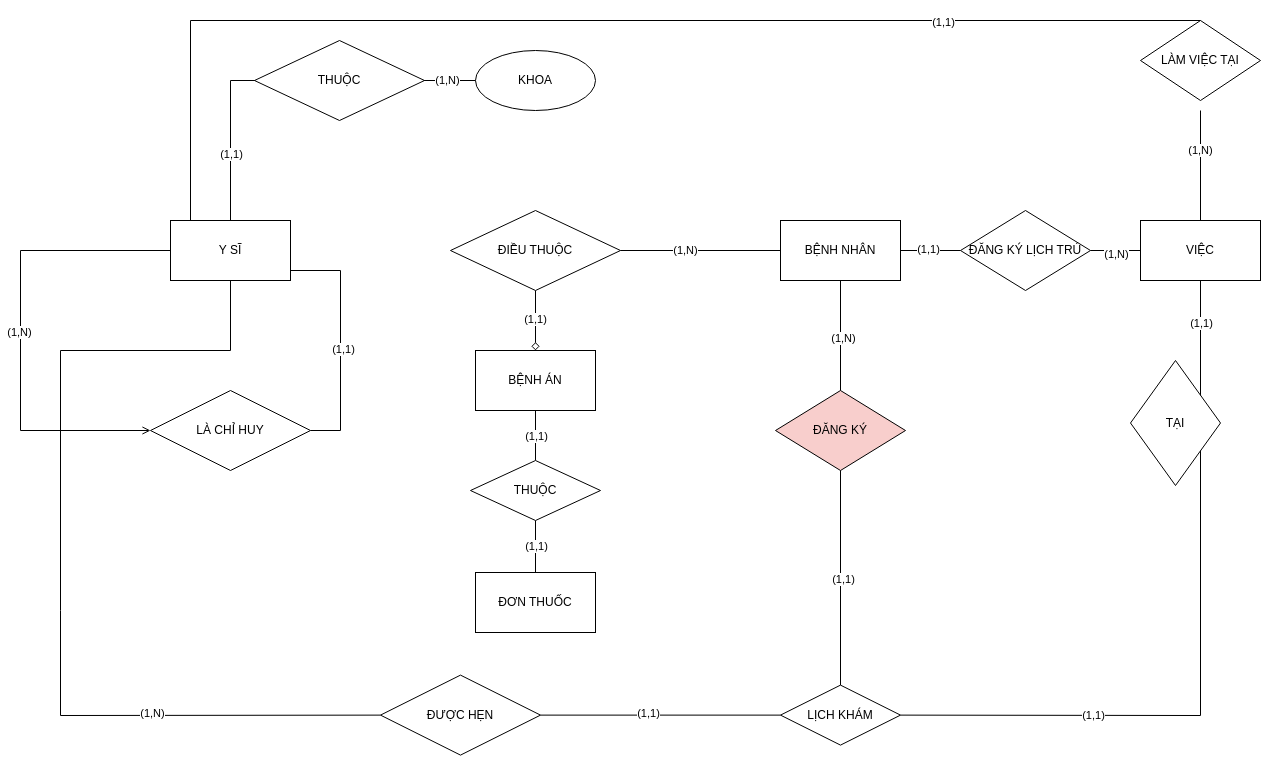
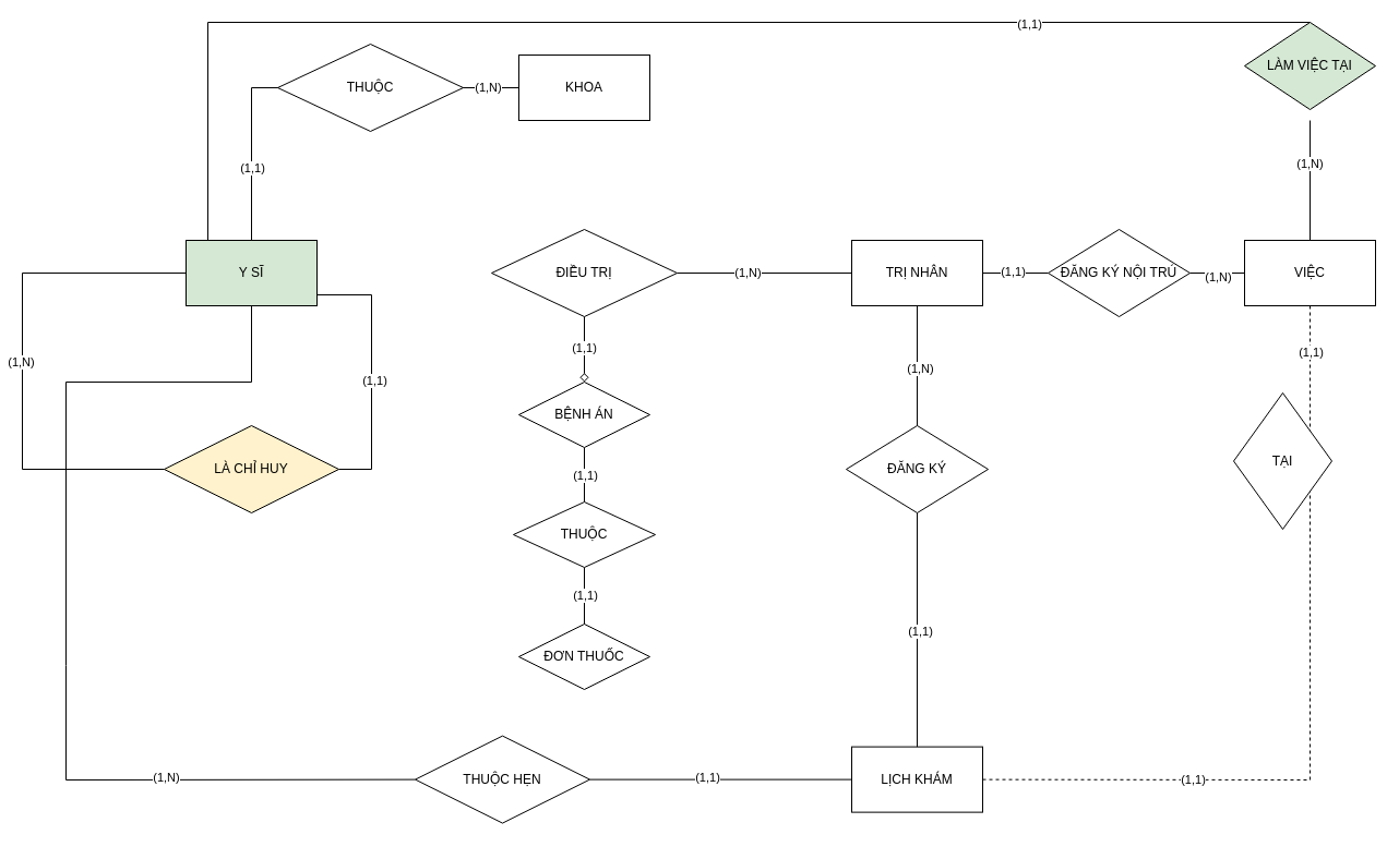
- <mxCell id="28" value="LÀM VIỆC TẠI" style="rhombus;whiteSpace=wrap;html=1;" parent="1" vertex="1"><mxGeometry x="1140" y="20" width="120" height="80" as="geometry" /></mxCell>
+ <mxCell id="28" value="LÀM VIỆC TẠI" style="rhombus;whiteSpace=wrap;html=1;fillColor=#d5e8d4;" parent="1" vertex="1"><mxGeometry x="1140" y="20" width="120" height="80" as="geometry" /></mxCell>
- <mxCell id="6" value="KHOA" style="ellipse;whiteSpace=wrap;html=1;" parent="1" vertex="1"><mxGeometry x="475" y="50" width="120" height="60" as="geometry" /></mxCell>
+ <mxCell id="6" value="KHOA" style="rounded=0;whiteSpace=wrap;html=1;" parent="1" vertex="1"><mxGeometry x="475" y="50" width="120" height="60" as="geometry" /></mxCell>
- <mxCell id="5" value="Y SĨ" style="rounded=0;whiteSpace=wrap;html=1;" parent="1" vertex="1"><mxGeometry x="170" y="220" width="120" height="60" as="geometry" /></mxCell>
+ <mxCell id="5" value="Y SĨ" style="rounded=0;whiteSpace=wrap;html=1;fillColor=#d5e8d4;" parent="1" vertex="1"><mxGeometry x="170" y="220" width="120" height="60" as="geometry" /></mxCell>
- <mxCell id="11" value="ĐIỀU THUỘC" style="rhombus;whiteSpace=wrap;html=1;" parent="1" vertex="1"><mxGeometry x="450" y="210" width="170" height="80" as="geometry" /></mxCell>
+ <mxCell id="11" value="ĐIỀU TRỊ" style="rhombus;whiteSpace=wrap;html=1;" parent="1" vertex="1"><mxGeometry x="450" y="210" width="170" height="80" as="geometry" /></mxCell>
- <mxCell id="4" value="BỆNH NHÂN" style="rounded=0;whiteSpace=wrap;html=1;" parent="1" vertex="1"><mxGeometry x="780" y="220" width="120" height="60" as="geometry" /></mxCell>
+ <mxCell id="4" value="TRỊ NHÂN" style="rounded=0;whiteSpace=wrap;html=1;" parent="1" vertex="1"><mxGeometry x="780" y="220" width="120" height="60" as="geometry" /></mxCell>
- <mxCell id="23" value="ĐĂNG KÝ LỊCH TRÚ" style="rhombus;whiteSpace=wrap;html=1;" parent="1" vertex="1"><mxGeometry x="960" y="210" width="130" height="80" as="geometry" /></mxCell>
+ <mxCell id="23" value="ĐĂNG KÝ NỘI TRÚ" style="rhombus;whiteSpace=wrap;html=1;" parent="1" vertex="1"><mxGeometry x="960" y="210" width="130" height="80" as="geometry" /></mxCell>
- <mxCell id="47" value="BỆNH ÁN" style="rounded=0;whiteSpace=wrap;html=1;" vertex="1" parent="1"><mxGeometry x="475" y="350" width="120" height="60" as="geometry" /></mxCell>
+ <mxCell id="47" value="BỆNH ÁN" style="rhombus;whiteSpace=wrap;html=1;" vertex="1" parent="1"><mxGeometry x="475" y="350" width="120" height="60" as="geometry" /></mxCell>
- <mxCell id="15" value="" style="endArrow=open;html=1;rounded=0;exitX=0;exitY=0.5;exitDx=0;exitDy=0;entryX=0;entryY=0.5;entryDx=0;entryDy=0;endFill=0;" parent="1" source="5" target="14" edge="1"><mxGeometry width="50" height="50" relative="1" as="geometry"><mxPoint x="90" y="370" as="sourcePoint" /><mxPoint x="20" y="440" as="targetPoint" /><Array as="points"><mxPoint x="20" y="250" /><mxPoint x="20" y="430" /></Array></mxGeometry></mxCell>
+ <mxCell id="15" value="" style="endArrow=none;html=1;rounded=0;exitX=0;exitY=0.5;exitDx=0;exitDy=0;entryX=0;entryY=0.5;entryDx=0;entryDy=0;endFill=0;" parent="1" source="5" target="14" edge="1"><mxGeometry width="50" height="50" relative="1" as="geometry"><mxPoint x="90" y="370" as="sourcePoint" /><mxPoint x="20" y="440" as="targetPoint" /><Array as="points"><mxPoint x="20" y="250" /><mxPoint x="20" y="430" /></Array></mxGeometry></mxCell>
- <mxCell id="14" value="LÀ CHỈ HUY" style="rhombus;whiteSpace=wrap;html=1;" parent="1" vertex="1"><mxGeometry x="150" y="390" width="160" height="80" as="geometry" /></mxCell>
+ <mxCell id="14" value="LÀ CHỈ HUY" style="rhombus;whiteSpace=wrap;html=1;fillColor=#fff2cc;" parent="1" vertex="1"><mxGeometry x="150" y="390" width="160" height="80" as="geometry" /></mxCell>
- <mxCell id="33" value="ĐĂNG KÝ" style="rhombus;whiteSpace=wrap;html=1;fillColor=#f8cecc;" parent="1" vertex="1"><mxGeometry x="775" y="390" width="130" height="80" as="geometry" /></mxCell>
+ <mxCell id="33" value="ĐĂNG KÝ" style="rhombus;whiteSpace=wrap;html=1;" parent="1" vertex="1"><mxGeometry x="775" y="390" width="130" height="80" as="geometry" /></mxCell>
- <mxCell id="48" value="ĐƠN THUỐC" style="rounded=0;whiteSpace=wrap;html=1;" vertex="1" parent="1"><mxGeometry x="475" y="572" width="120" height="60" as="geometry" /></mxCell>
+ <mxCell id="48" value="ĐƠN THUỐC" style="rhombus;whiteSpace=wrap;html=1;" vertex="1" parent="1"><mxGeometry x="475" y="572" width="120" height="60" as="geometry" /></mxCell>
- <mxCell id="41" value="" style="endArrow=none;html=1;rounded=0;entryX=0.5;entryY=1;entryDx=0;entryDy=0;exitX=1;exitY=0.5;exitDx=0;exitDy=0;" parent="1" target="7" edge="1" source="8"><mxGeometry width="50" height="50" relative="1" as="geometry"><mxPoint x="900" y="610" as="sourcePoint" /><mxPoint x="950" y="560" as="targetPoint" /><Array as="points"><mxPoint x="1200" y="715" /></Array></mxGeometry></mxCell>
+ <mxCell id="41" value="" style="endArrow=none;html=1;rounded=0;entryX=0.5;entryY=1;entryDx=0;entryDy=0;exitX=1;exitY=0.5;exitDx=0;exitDy=0;dashed=1;" parent="1" target="7" edge="1" source="8"><mxGeometry width="50" height="50" relative="1" as="geometry"><mxPoint x="900" y="610" as="sourcePoint" /><mxPoint x="950" y="560" as="targetPoint" /><Array as="points"><mxPoint x="1200" y="715" /></Array></mxGeometry></mxCell>
- <mxCell id="8" value="LỊCH KHÁM" style="rhombus;whiteSpace=wrap;html=1;" parent="1" vertex="1"><mxGeometry x="780" y="684.62" width="120" height="60" as="geometry" /></mxCell>
+ <mxCell id="8" value="LỊCH KHÁM" style="rounded=0;whiteSpace=wrap;html=1;" parent="1" vertex="1"><mxGeometry x="780" y="684.62" width="120" height="60" as="geometry" /></mxCell>
- <mxCell id="38" value="ĐƯỢC HẸN" style="rhombus;whiteSpace=wrap;html=1;" parent="1" vertex="1"><mxGeometry x="380" y="674.62" width="160" height="80" as="geometry" /></mxCell>
+ <mxCell id="38" value="THUỘC HẸN" style="rhombus;whiteSpace=wrap;html=1;" parent="1" vertex="1"><mxGeometry x="380" y="674.62" width="160" height="80" as="geometry" /></mxCell>
